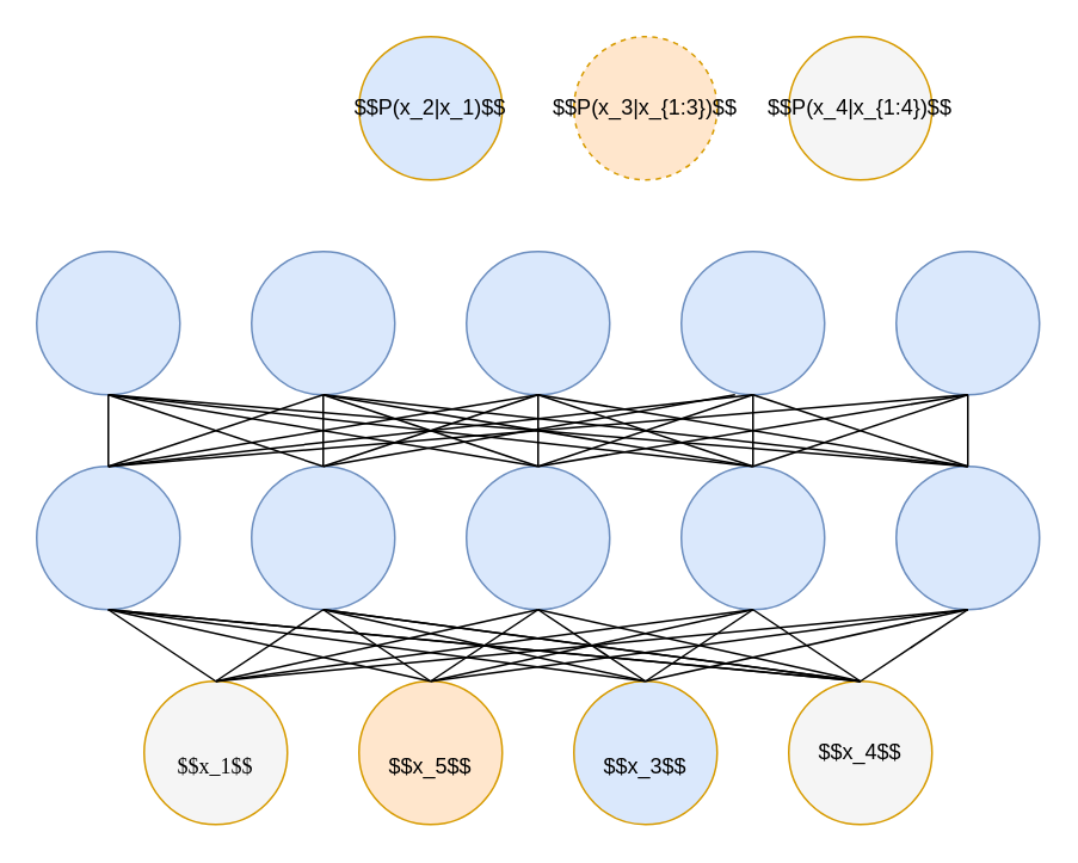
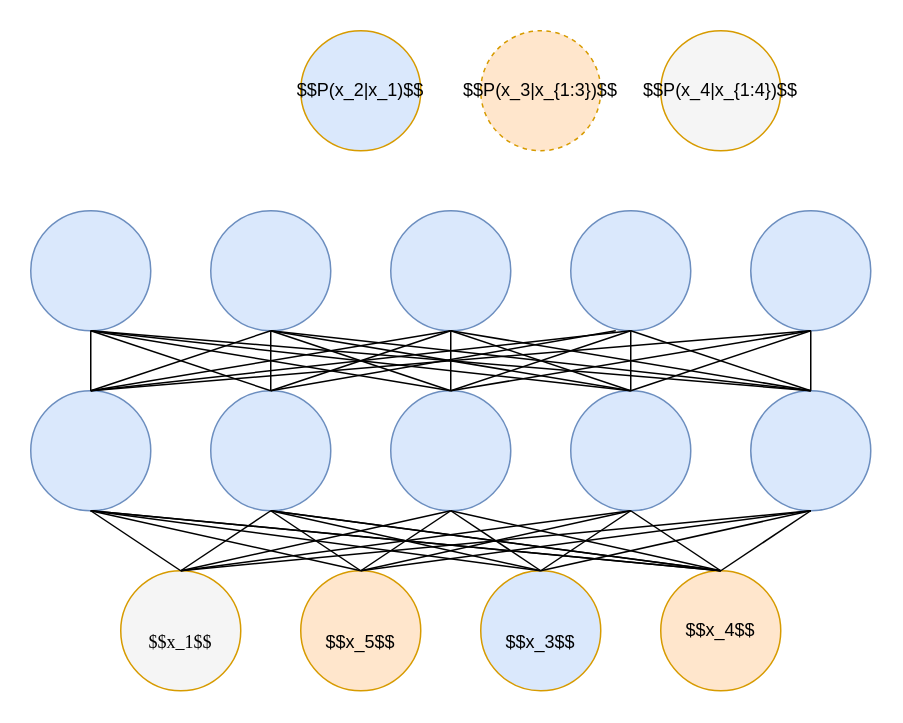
- <mxCell id="8" value="$$x_4$$" style="ellipse;whiteSpace=wrap;html=1;aspect=fixed;fillColor=#f5f5f5;strokeColor=#d79b00;" vertex="1" parent="6"><mxGeometry x="120" width="80" height="80" as="geometry" /></mxCell>
+ <mxCell id="8" value="$$x_4$$" style="ellipse;whiteSpace=wrap;html=1;aspect=fixed;fillColor=#ffe6cc;strokeColor=#d79b00;" vertex="1" parent="6"><mxGeometry x="120" width="80" height="80" as="geometry" /></mxCell>
